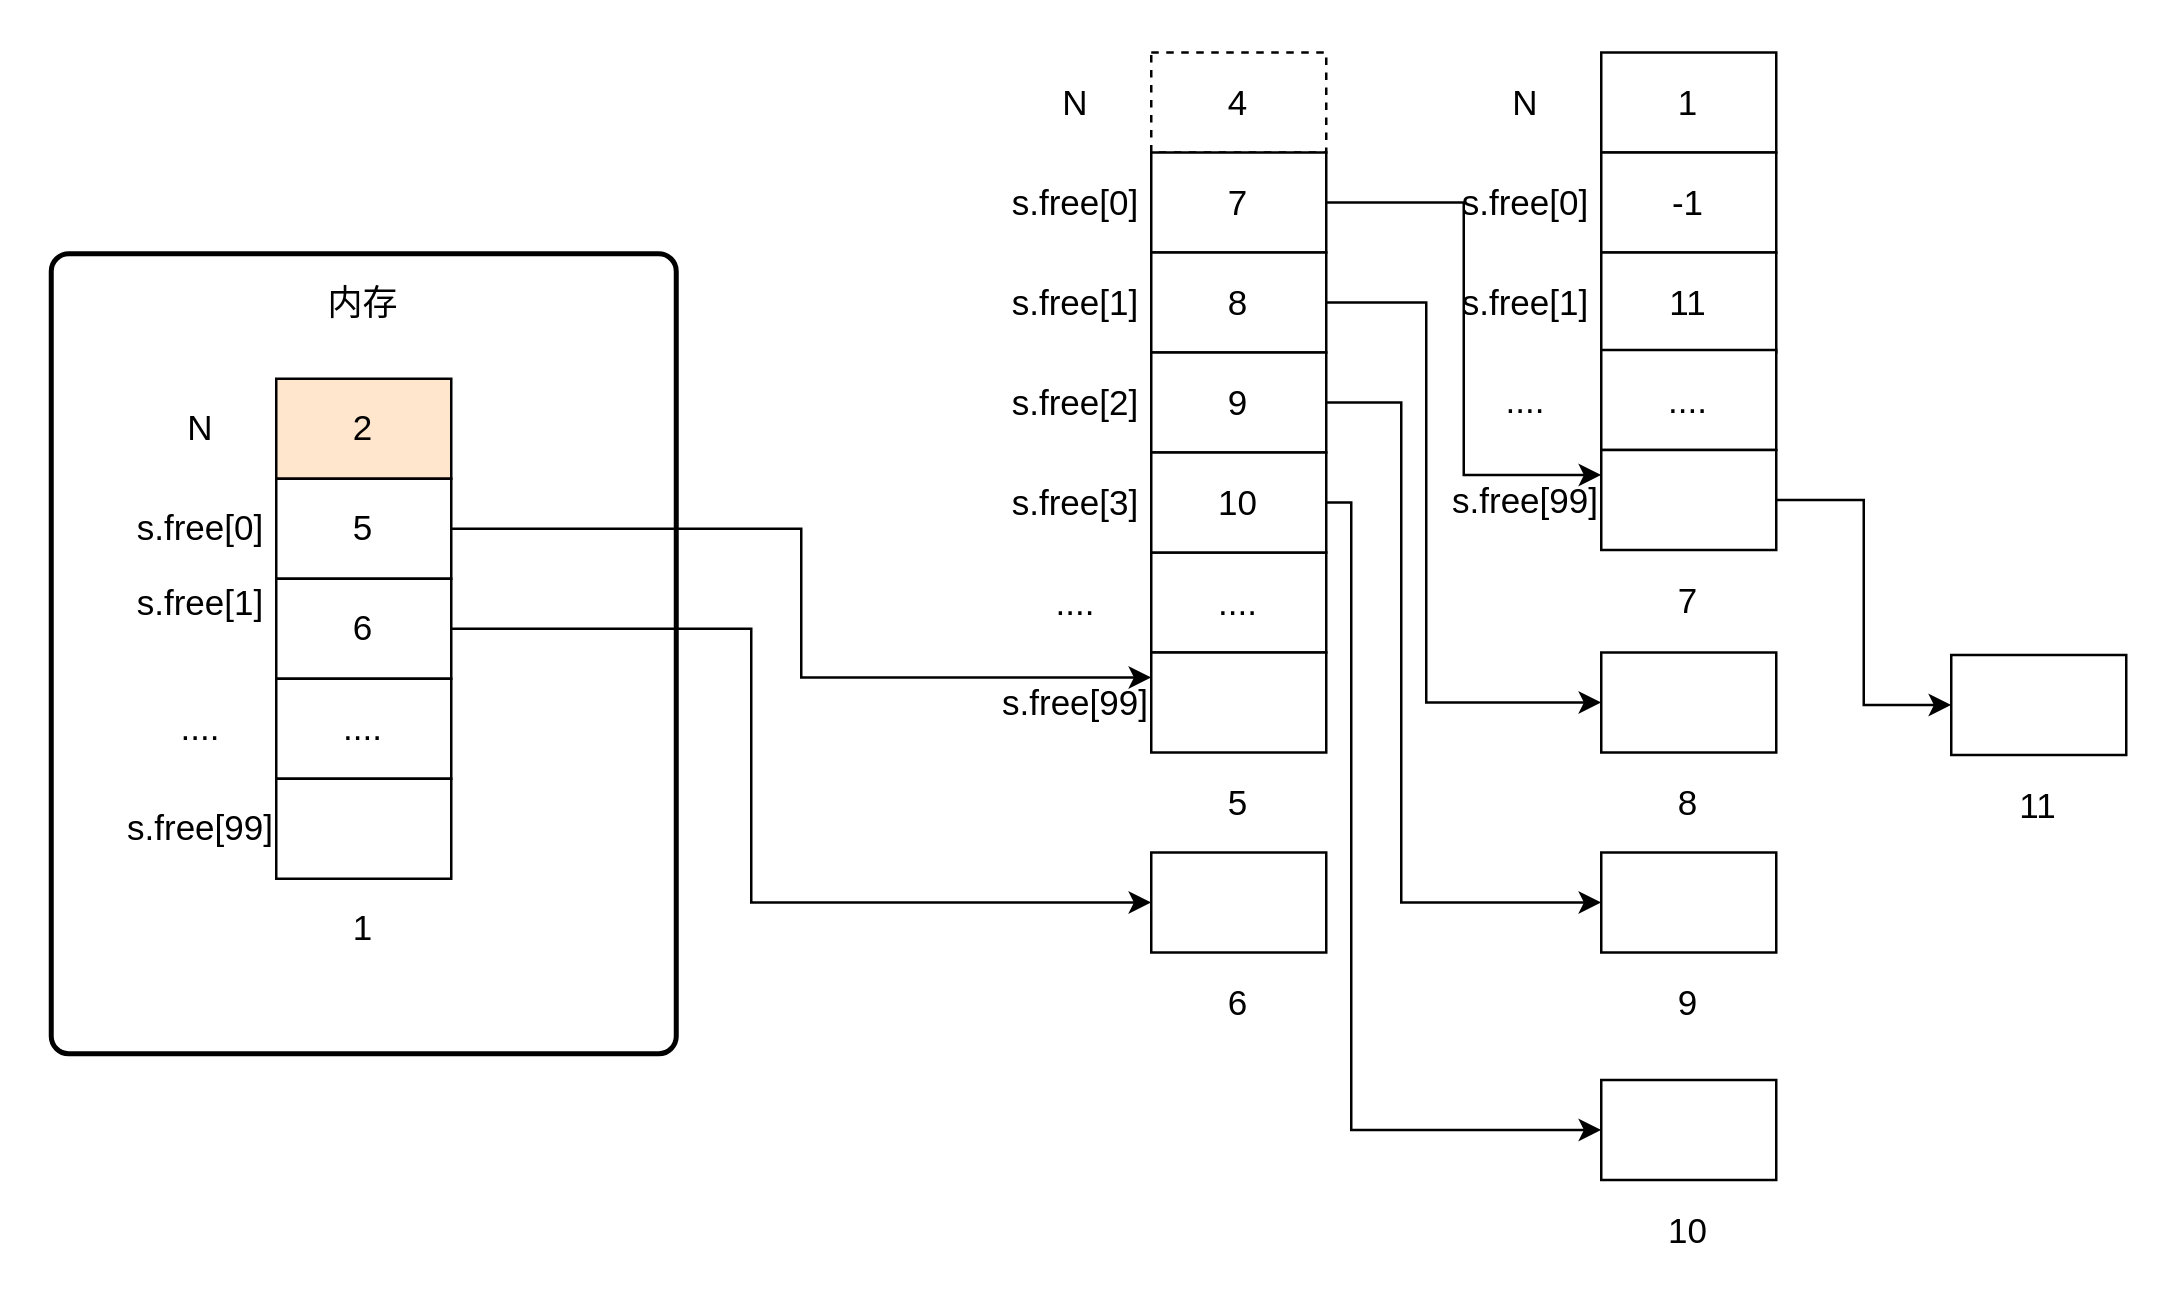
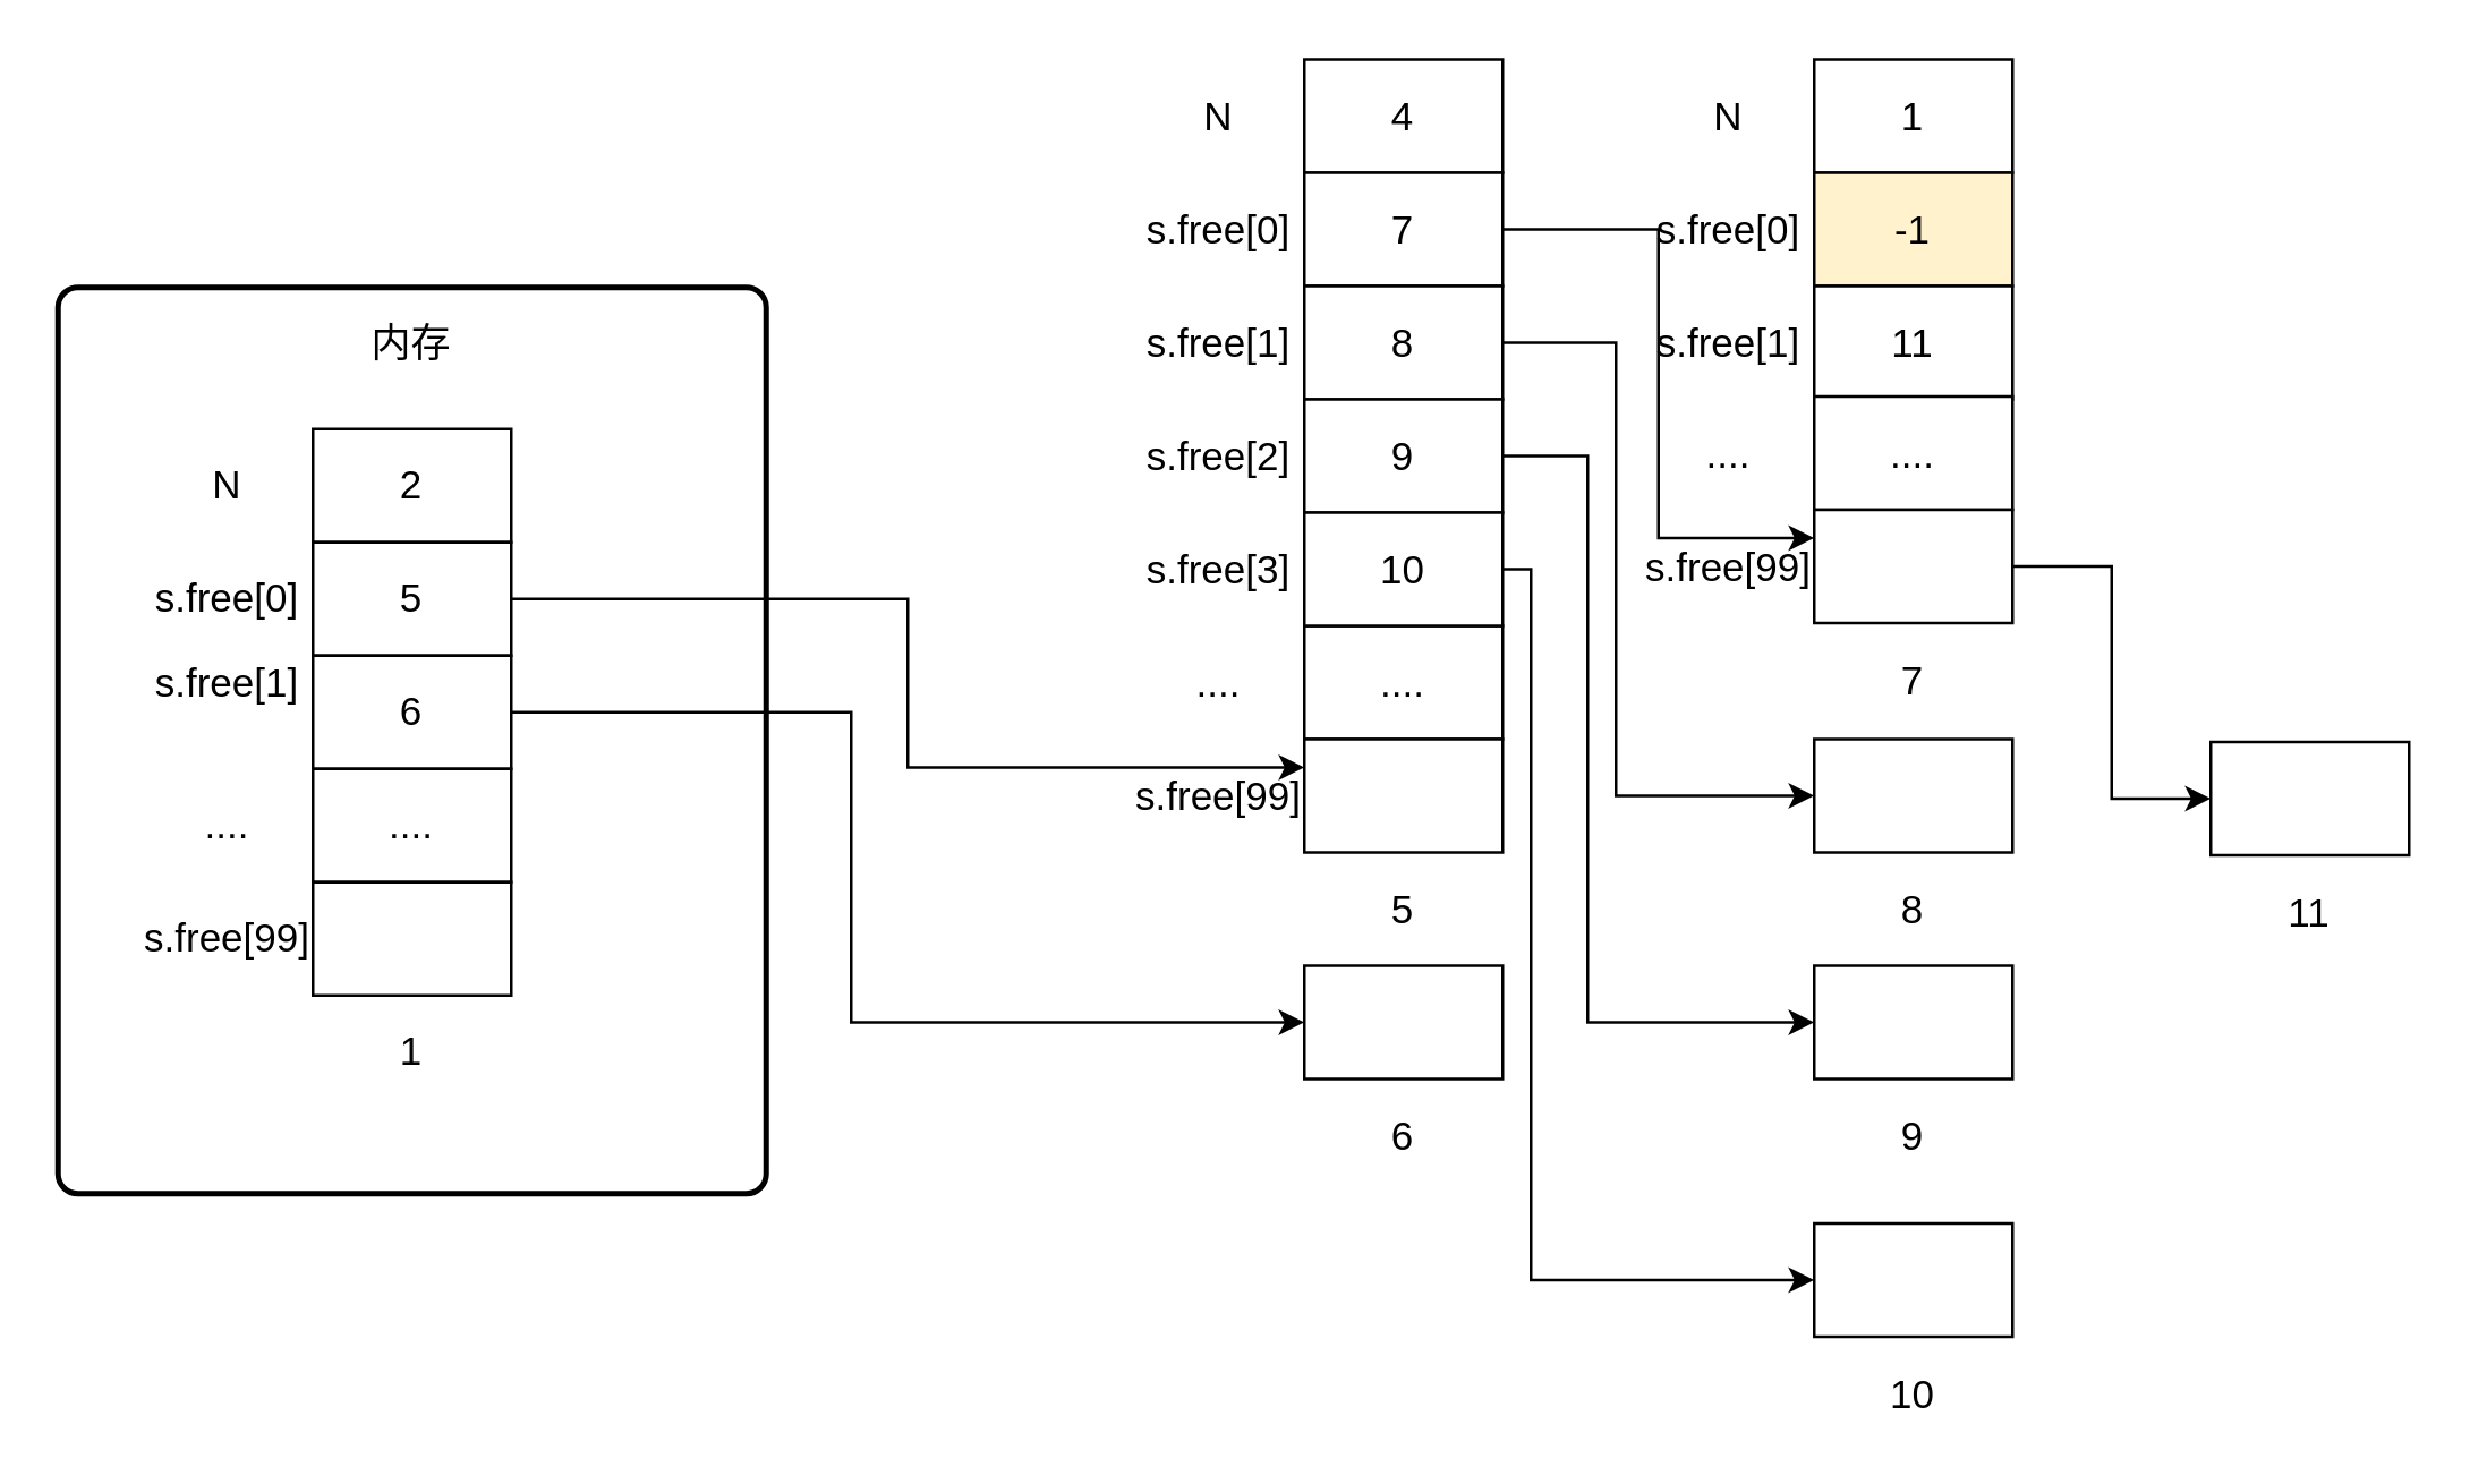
- <mxCell id="17" value="4" style="rounded=0;whiteSpace=wrap;html=1;fontSize=14;dashed=1;" vertex="1" parent="1"><mxGeometry x="460" y="20.5" width="70" height="40" as="geometry" /></mxCell>
+ <mxCell id="17" value="4" style="rounded=0;whiteSpace=wrap;html=1;fontSize=14;" vertex="1" parent="1"><mxGeometry x="460" y="20.5" width="70" height="40" as="geometry" /></mxCell>
- <mxCell id="39" value="-1" style="rounded=0;whiteSpace=wrap;html=1;fontSize=14;" vertex="1" parent="1"><mxGeometry x="640" y="60.5" width="70" height="40" as="geometry" /></mxCell>
+ <mxCell id="39" value="-1" style="rounded=0;whiteSpace=wrap;html=1;fontSize=14;fillColor=#fff2cc;" vertex="1" parent="1"><mxGeometry x="640" y="60.5" width="70" height="40" as="geometry" /></mxCell>
- <mxCell id="3" value="2" style="rounded=0;whiteSpace=wrap;html=1;fontSize=14;fillColor=#ffe6cc;" vertex="1" parent="1"><mxGeometry x="110" y="151" width="70" height="40" as="geometry" /></mxCell>
+ <mxCell id="3" value="2" style="rounded=0;whiteSpace=wrap;html=1;fontSize=14;" vertex="1" parent="1"><mxGeometry x="110" y="151" width="70" height="40" as="geometry" /></mxCell>
